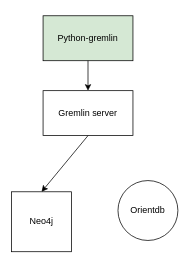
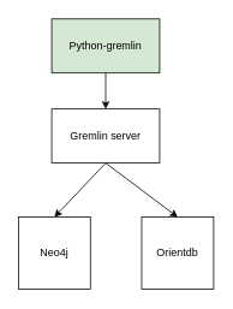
+ <mxCell id="8" value="" style="endArrow=classic;html=1;exitX=0.5;exitY=1;exitDx=0;exitDy=0;entryX=0.5;entryY=0;entryDx=0;entryDy=0;" edge="1" parent="1" source="3" target="5"><mxGeometry width="50" height="50" relative="1" as="geometry"><mxPoint x="177" y="440" as="sourcePoint" /><mxPoint x="227" y="390" as="targetPoint" /></mxGeometry></mxCell>
- <mxCell id="5" value="Orientdb" style="ellipse;whiteSpace=wrap;html=1;aspect=fixed;" vertex="1" parent="1"><mxGeometry x="157" y="240" width="80" height="80" as="geometry" /></mxCell>
+ <mxCell id="5" value="Orientdb" style="whiteSpace=wrap;html=1;aspect=fixed;" vertex="1" parent="1"><mxGeometry x="157" y="240" width="80" height="80" as="geometry" /></mxCell>
- <mxCell id="4" value="Neo4j" style="whiteSpace=wrap;html=1;aspect=fixed;" vertex="1" parent="1"><mxGeometry x="15" y="255" width="80" height="80" as="geometry" /></mxCell>
+ <mxCell id="4" value="Neo4j" style="whiteSpace=wrap;html=1;aspect=fixed;" vertex="1" parent="1"><mxGeometry x="20" y="240" width="80" height="80" as="geometry" /></mxCell>
